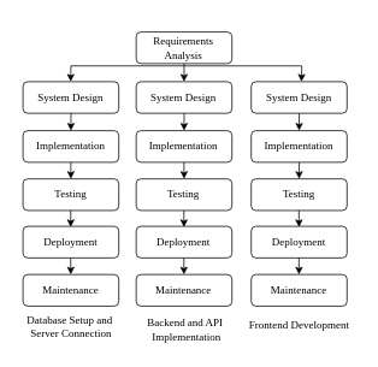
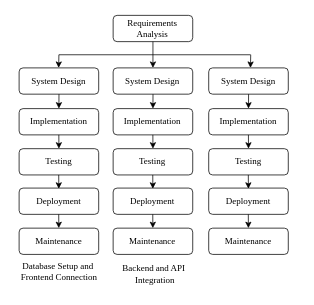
- <mxCell id="4" value="&lt;font face=&quot;Times New Roman&quot;&gt;Requirements&lt;/font&gt;&lt;div&gt;&lt;font face=&quot;Times New Roman&quot;&gt;Analysis&lt;/font&gt;&lt;/div&gt;" style="rounded=1;whiteSpace=wrap;html=1;" parent="2" vertex="1"><mxGeometry x="125.493" y="15" width="106.187" height="35.055" as="geometry" /></mxCell>
+ <mxCell id="4" value="&lt;font face=&quot;Times New Roman&quot;&gt;Requirements&lt;/font&gt;&lt;div&gt;&lt;font face=&quot;Times New Roman&quot;&gt;Analysis&lt;/font&gt;&lt;/div&gt;" style="rounded=1;whiteSpace=wrap;html=1;" parent="2" vertex="1"><mxGeometry x="125.493" width="106.187" height="35.055" as="geometry" /></mxCell>
- <mxCell id="35" value="&lt;font face=&quot;Times New Roman&quot;&gt;Frontend Development&lt;/font&gt;" style="text;html=1;align=center;verticalAlign=middle;resizable=0;points=[];autosize=1;strokeColor=none;fillColor=none;" parent="2" vertex="1"><mxGeometry x="241.6" y="327" width="129" height="26" as="geometry" /></mxCell>
- <mxCell id="36" value="&lt;font face=&quot;Times New Roman&quot;&gt;Database Setup and&amp;nbsp;&lt;/font&gt;&lt;div&gt;&lt;font face=&quot;Times New Roman&quot;&gt;Server Connection&lt;/font&gt;&lt;/div&gt;" style="text;html=1;align=center;verticalAlign=middle;resizable=0;points=[];autosize=1;strokeColor=none;fillColor=none;" parent="2" vertex="1"><mxGeometry x="-4.91" y="321" width="116" height="41" as="geometry" /></mxCell>
+ <mxCell id="36" value="&lt;font face=&quot;Times New Roman&quot;&gt;Database Setup and&amp;nbsp;&lt;/font&gt;&lt;div&gt;&lt;font face=&quot;Times New Roman&quot;&gt;Frontend Connection&lt;/font&gt;&lt;/div&gt;" style="text;html=1;align=center;verticalAlign=middle;resizable=0;points=[];autosize=1;strokeColor=none;fillColor=none;" parent="2" vertex="1"><mxGeometry x="-4.91" y="321" width="116" height="41" as="geometry" /></mxCell>
- <mxCell id="37" value="&lt;font face=&quot;Times New Roman&quot;&gt;Backend and API&amp;nbsp;&lt;/font&gt;&lt;div&gt;&lt;font face=&quot;Times New Roman&quot;&gt;Implementation&lt;/font&gt;&lt;/div&gt;" style="text;html=1;align=center;verticalAlign=middle;resizable=0;points=[];autosize=1;strokeColor=none;fillColor=none;" parent="2" vertex="1"><mxGeometry x="128.5" y="324" width="105" height="41" as="geometry" /></mxCell>
+ <mxCell id="37" value="&lt;font face=&quot;Times New Roman&quot;&gt;Backend and API&amp;nbsp;&lt;/font&gt;&lt;div&gt;&lt;font face=&quot;Times New Roman&quot;&gt;Integration&lt;/font&gt;&lt;/div&gt;" style="text;html=1;align=center;verticalAlign=middle;resizable=0;points=[];autosize=1;strokeColor=none;fillColor=none;" parent="2" vertex="1"><mxGeometry x="128.5" y="324" width="105" height="41" as="geometry" /></mxCell>
